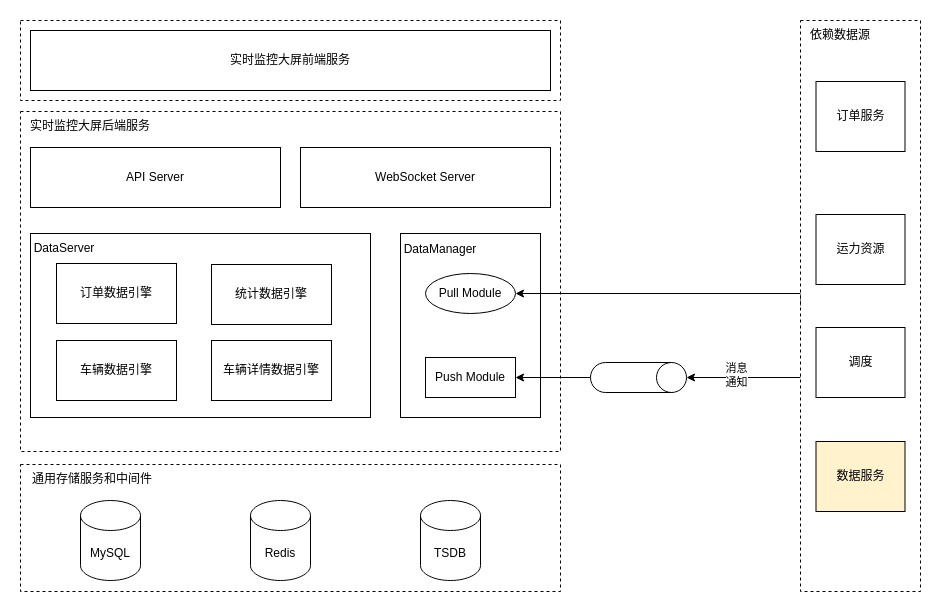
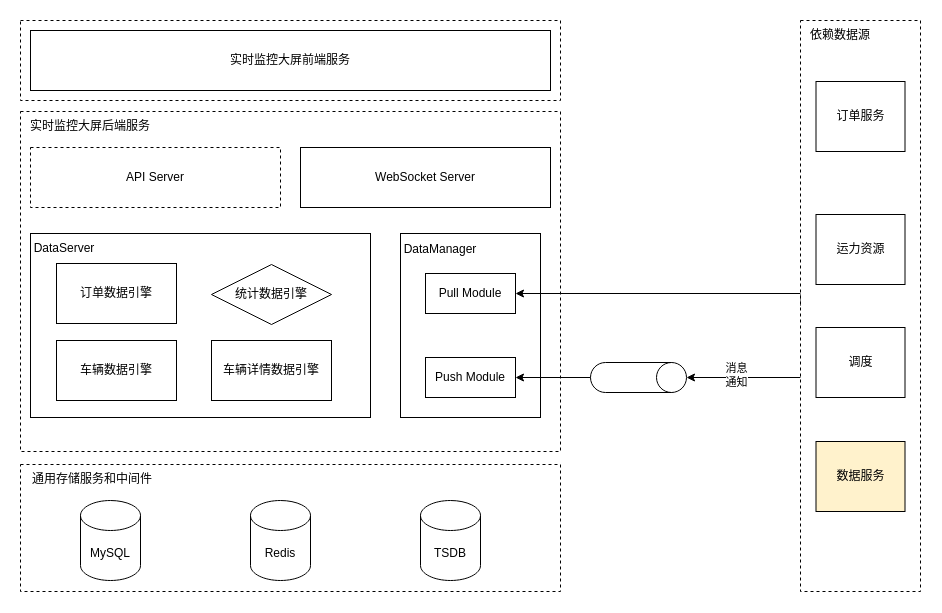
- <mxCell id="6" value="API Server" style="rounded=0;whiteSpace=wrap;html=1;" vertex="1" parent="1"><mxGeometry x="30" y="147" width="250" height="60" as="geometry" /></mxCell>
+ <mxCell id="6" value="API Server" style="rounded=0;whiteSpace=wrap;html=1;dashed=1;" vertex="1" parent="1"><mxGeometry x="30" y="147" width="250" height="60" as="geometry" /></mxCell>
- <mxCell id="13" value="Pull Module" style="ellipse;whiteSpace=wrap;html=1;" vertex="1" parent="1"><mxGeometry x="425" y="273" width="90" height="40" as="geometry" /></mxCell>
+ <mxCell id="13" value="Pull Module" style="rounded=0;whiteSpace=wrap;html=1;" vertex="1" parent="1"><mxGeometry x="425" y="273" width="90" height="40" as="geometry" /></mxCell>
- <mxCell id="9" value="统计数据引擎" style="rounded=0;whiteSpace=wrap;html=1;" vertex="1" parent="1"><mxGeometry x="211" y="264" width="120" height="60" as="geometry" /></mxCell>
+ <mxCell id="9" value="统计数据引擎" style="rhombus;whiteSpace=wrap;html=1;" vertex="1" parent="1"><mxGeometry x="211" y="264" width="120" height="60" as="geometry" /></mxCell>
